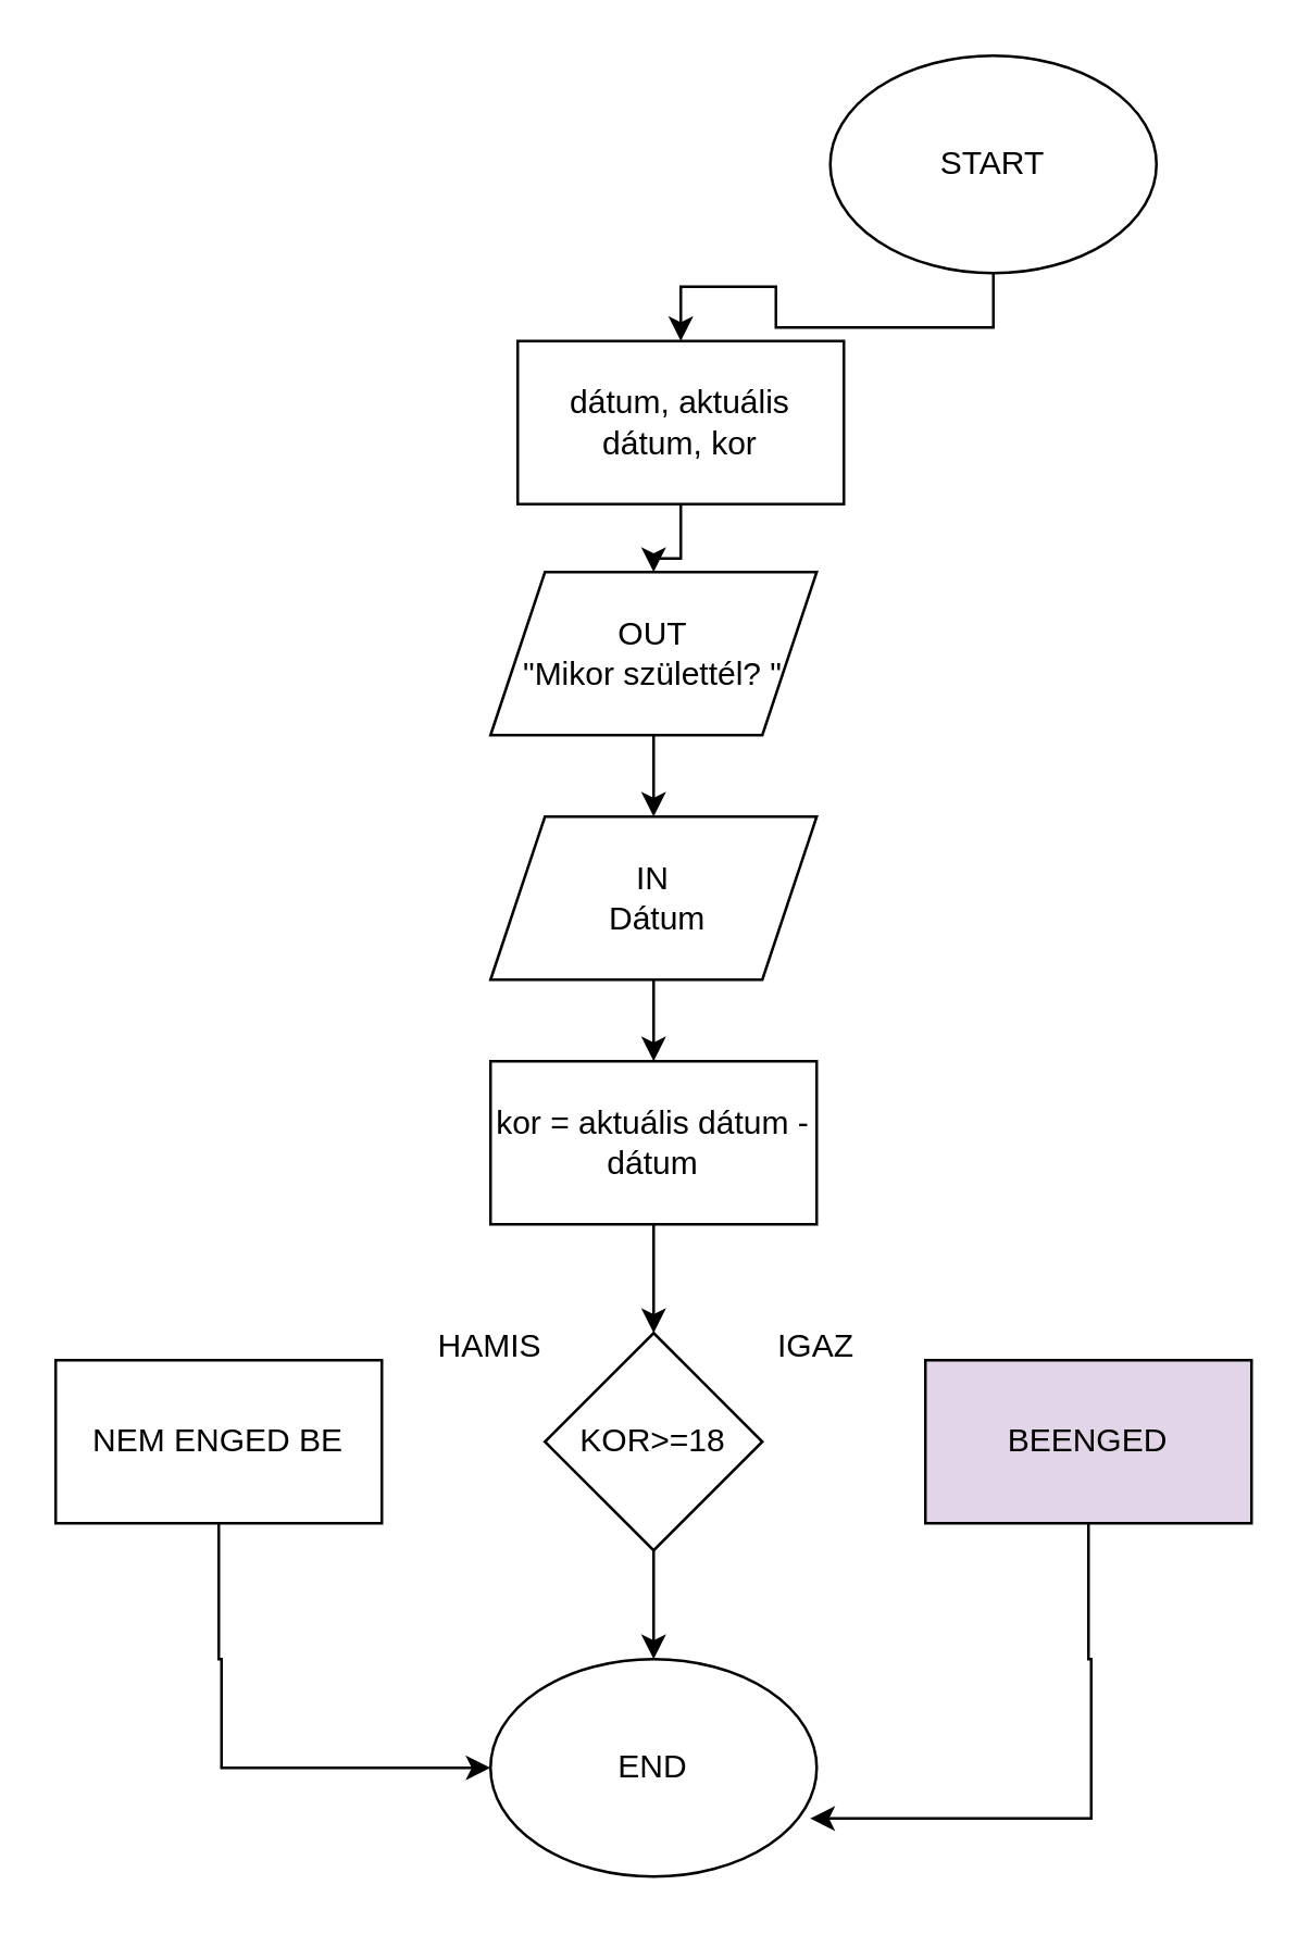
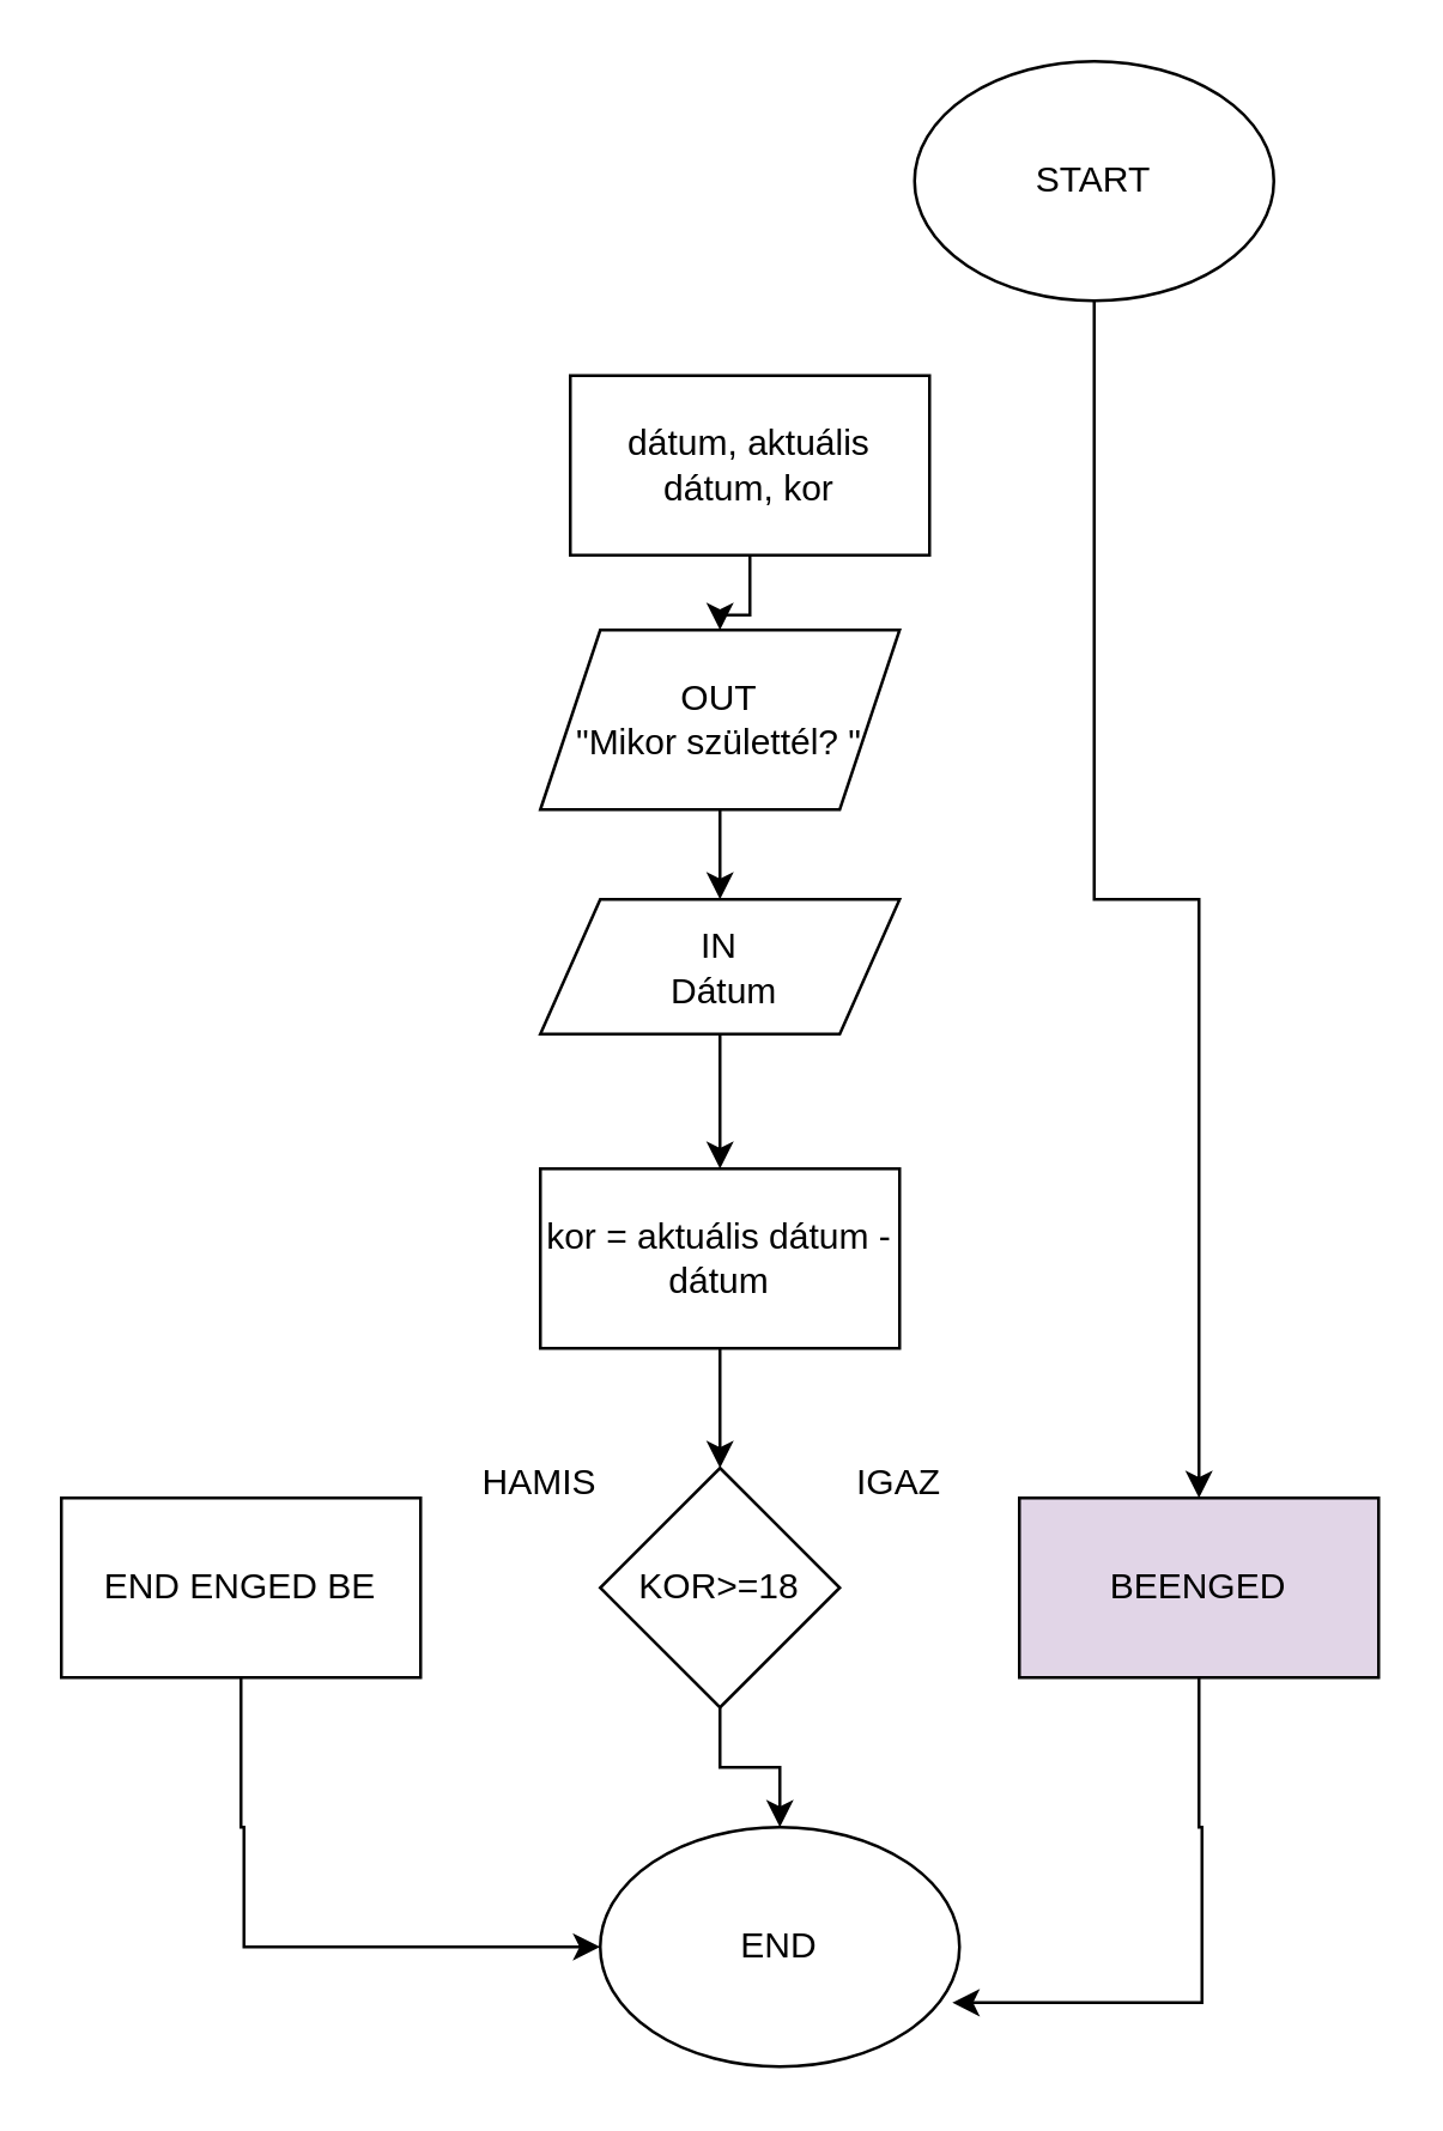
- <mxCell id="2" value="" style="edgeStyle=orthogonalEdgeStyle;rounded=0;orthogonalLoop=1;jettySize=auto;html=1;" edge="1" parent="1" source="3" target="5"><mxGeometry relative="1" as="geometry" /></mxCell>
+ <mxCell id="2" value="" style="edgeStyle=orthogonalEdgeStyle;rounded=0;orthogonalLoop=1;jettySize=auto;html=1;" edge="1" parent="1" source="3" target="15"><mxGeometry relative="1" as="geometry" /></mxCell>
- <mxCell id="9" value="IN&lt;br&gt;&amp;nbsp;Dátum" style="shape=parallelogram;perimeter=parallelogramPerimeter;whiteSpace=wrap;html=1;fixedSize=1;" vertex="1" parent="1"><mxGeometry x="180" y="300" width="120" height="60" as="geometry" /></mxCell>
+ <mxCell id="9" value="IN&lt;br&gt;&amp;nbsp;Dátum" style="shape=parallelogram;perimeter=parallelogramPerimeter;whiteSpace=wrap;html=1;fixedSize=1;" vertex="1" parent="1"><mxGeometry x="180" y="300" width="120" height="45" as="geometry" /></mxCell>
- <mxCell id="17" value="NEM ENGED BE" style="whiteSpace=wrap;html=1;" vertex="1" parent="1"><mxGeometry x="20" y="500" width="120" height="60" as="geometry" /></mxCell>
+ <mxCell id="17" value="END ENGED BE" style="whiteSpace=wrap;html=1;" vertex="1" parent="1"><mxGeometry x="20" y="500" width="120" height="60" as="geometry" /></mxCell>
- <mxCell id="20" value="END" style="ellipse;whiteSpace=wrap;html=1;" vertex="1" parent="1"><mxGeometry x="180" y="610" width="120" height="80" as="geometry" /></mxCell>
+ <mxCell id="20" value="END" style="ellipse;whiteSpace=wrap;html=1;" vertex="1" parent="1"><mxGeometry x="200" y="610" width="120" height="80" as="geometry" /></mxCell>
